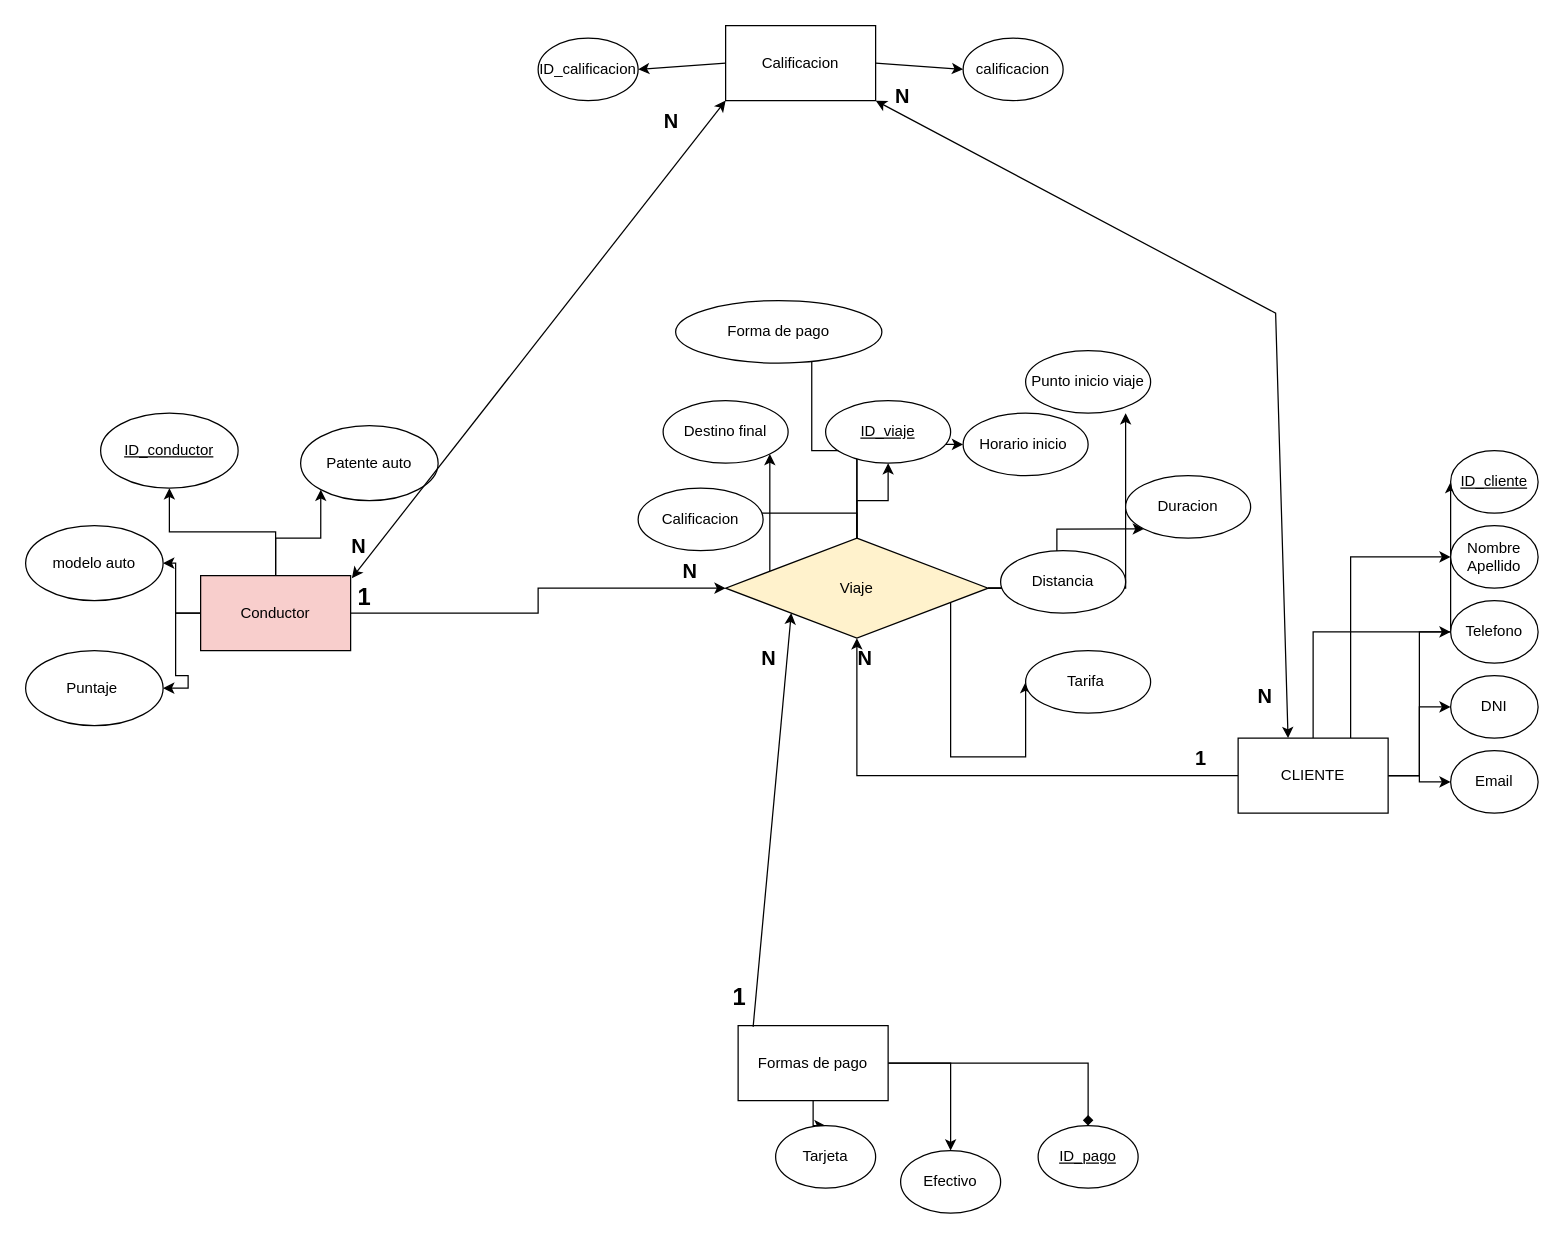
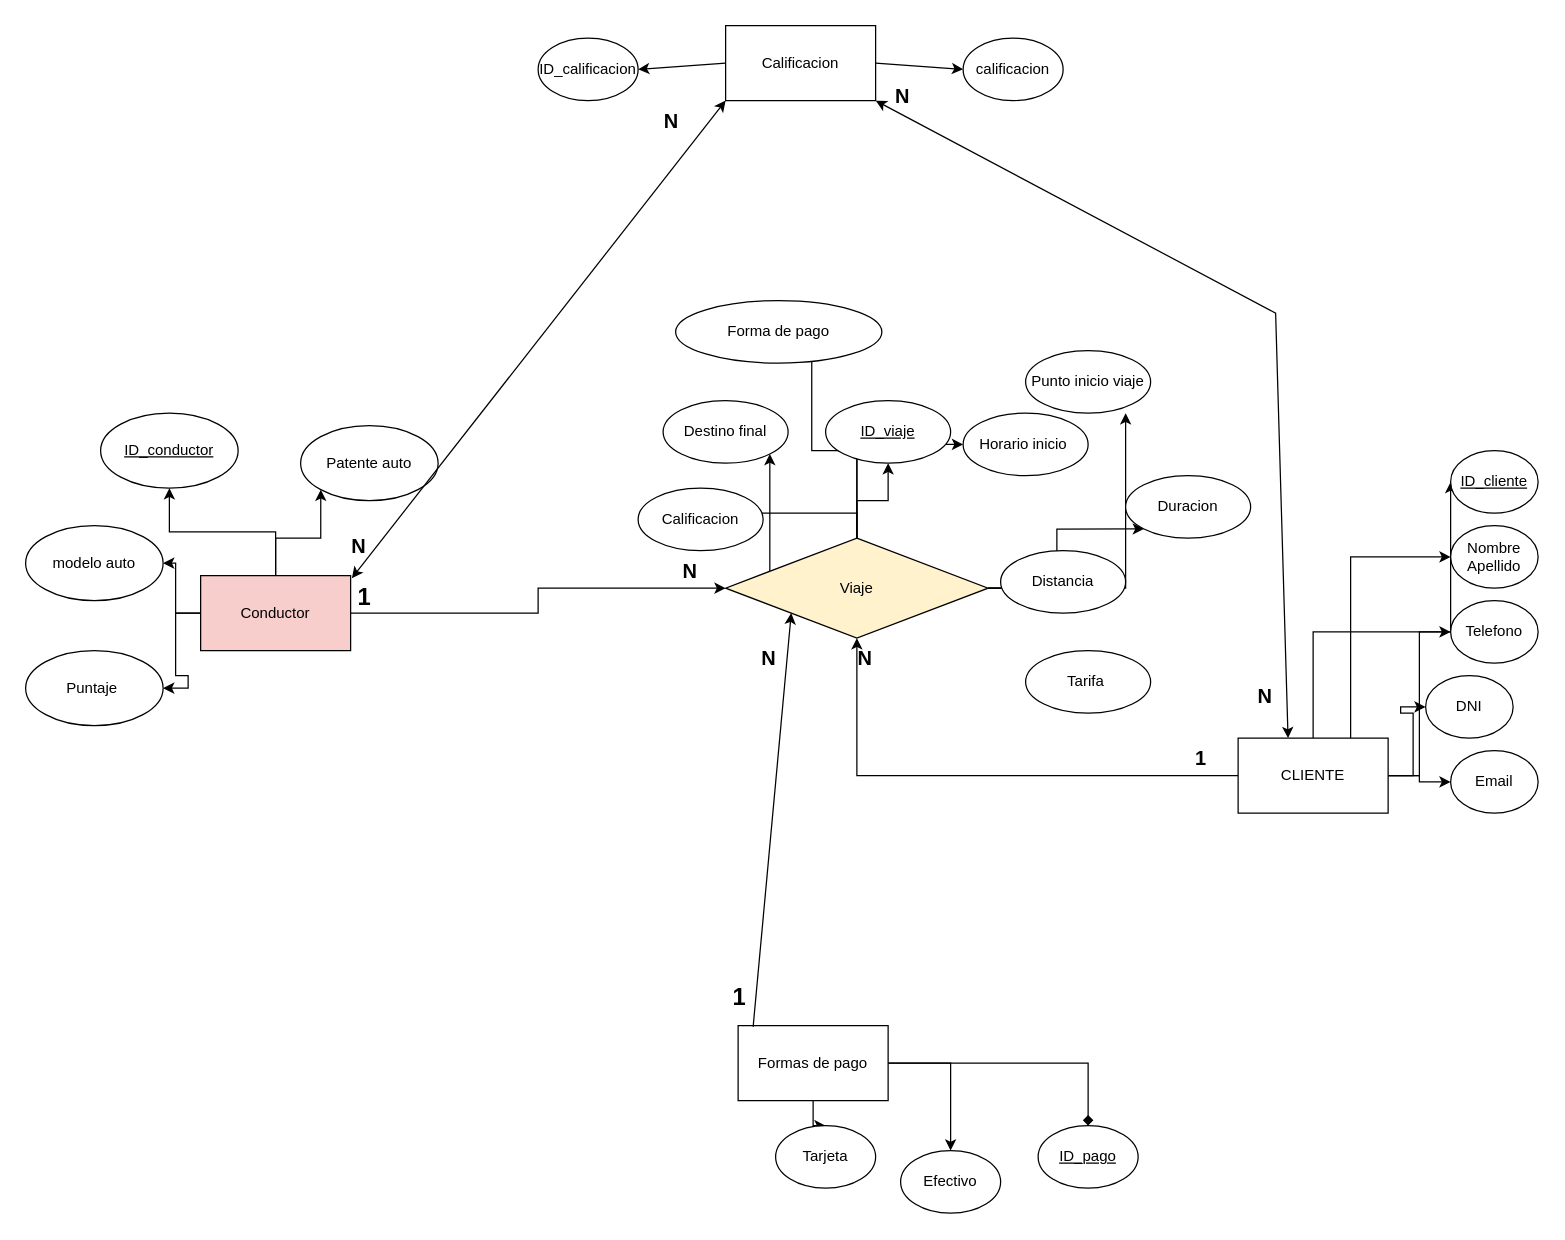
- <mxCell id="10" value="DNI" style="ellipse;whiteSpace=wrap;html=1;" parent="1" vertex="1"><mxGeometry x="1160" y="540" width="70" height="50" as="geometry" /></mxCell>
+ <mxCell id="10" value="DNI" style="ellipse;whiteSpace=wrap;html=1;" parent="1" vertex="1"><mxGeometry x="1140" y="540" width="70" height="50" as="geometry" /></mxCell>
- <mxCell id="28" style="edgeStyle=orthogonalEdgeStyle;rounded=0;orthogonalLoop=1;jettySize=auto;html=1;entryX=0;entryY=0.5;entryDx=0;entryDy=0;" parent="1" source="30" target="37" edge="1"><mxGeometry relative="1" as="geometry"><Array as="points"><mxPoint x="760" y="605" /></Array></mxGeometry></mxCell>
